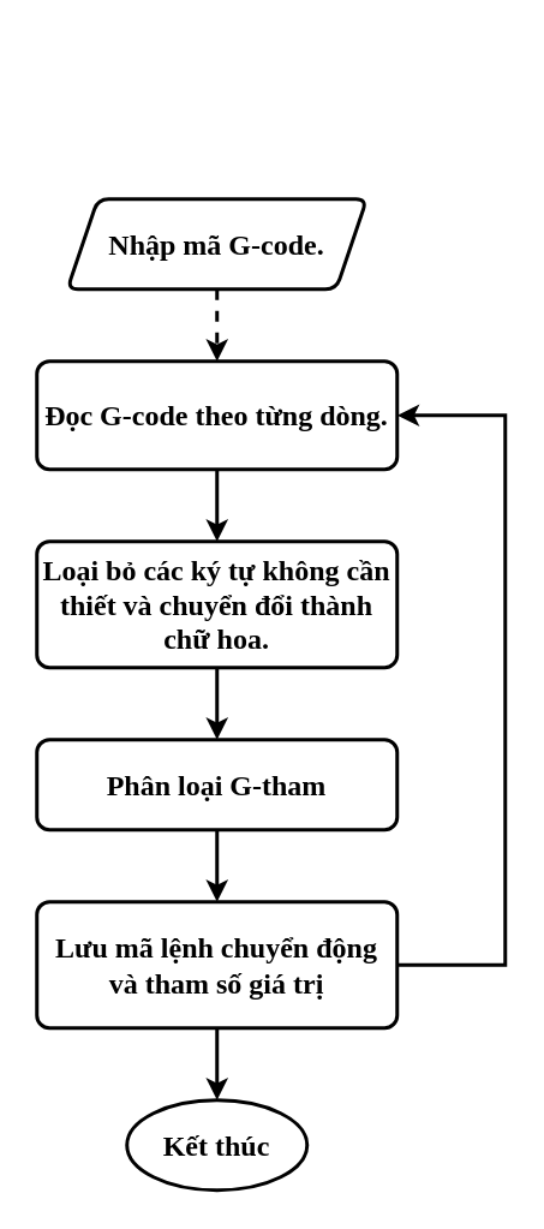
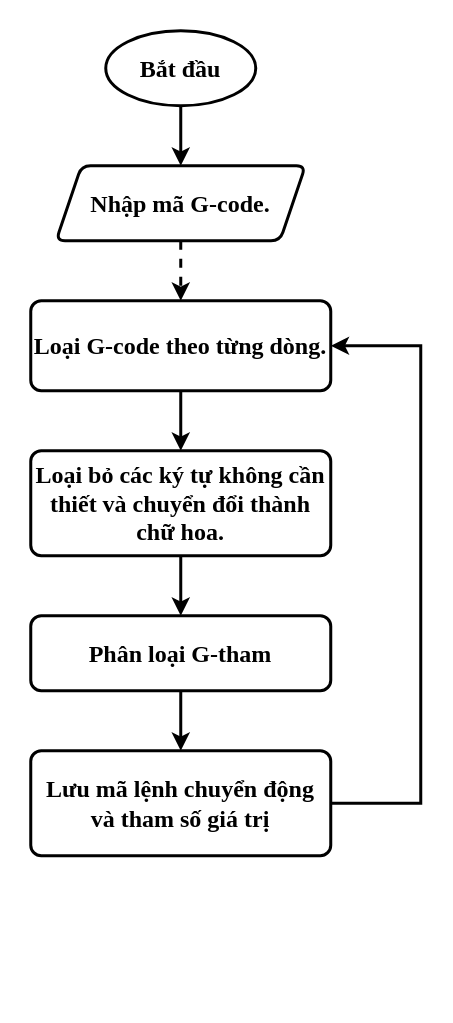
+ <mxCell id="2" value="&lt;font size=&quot;1&quot; face=&quot;Times New Roman&quot;&gt;&lt;b style=&quot;font-size: 16px;&quot;&gt;Bắt đầu&lt;/b&gt;&lt;/font&gt;" style="strokeWidth=2;html=1;shape=mxgraph.flowchart.start_1;whiteSpace=wrap;" vertex="1" parent="1"><mxGeometry x="70" y="20" width="100" height="50" as="geometry" /></mxCell>
+ <mxCell id="9" value="" style="endArrow=classic;html=1;rounded=0;fontFamily=Times New Roman;fontSize=16;exitX=0.5;exitY=1;exitDx=0;exitDy=0;exitPerimeter=0;entryX=0.5;entryY=0;entryDx=0;entryDy=0;strokeWidth=2;" edge="1" parent="1" source="2" target="3"><mxGeometry width="50" height="50" relative="1" as="geometry"><mxPoint x="10" y="480" as="sourcePoint" /><mxPoint x="60" y="430" as="targetPoint" /></mxGeometry></mxCell>
- <mxCell id="4" value="&lt;b&gt;Đọc G-code theo từng dòng.&lt;/b&gt;" style="rounded=1;whiteSpace=wrap;html=1;absoluteArcSize=1;arcSize=14;strokeWidth=2;fontFamily=Times New Roman;fontSize=16;" vertex="1" parent="1"><mxGeometry x="20" y="200" width="200" height="60" as="geometry" /></mxCell>
+ <mxCell id="4" value="&lt;b&gt;Loại G-code theo từng dòng.&lt;/b&gt;" style="rounded=1;whiteSpace=wrap;html=1;absoluteArcSize=1;arcSize=14;strokeWidth=2;fontFamily=Times New Roman;fontSize=16;" vertex="1" parent="1"><mxGeometry x="20" y="200" width="200" height="60" as="geometry" /></mxCell>
- <mxCell id="14" value="" style="endArrow=classic;html=1;rounded=0;fontFamily=Times New Roman;fontSize=16;exitX=0.5;exitY=1;exitDx=0;exitDy=0;strokeWidth=2;" edge="1" parent="1" source="7" target="8"><mxGeometry width="50" height="50" relative="1" as="geometry"><mxPoint x="80" y="610" as="sourcePoint" /><mxPoint x="130" y="560" as="targetPoint" /></mxGeometry></mxCell>
- <mxCell id="8" value="&lt;b&gt;Kết thúc&lt;/b&gt;" style="strokeWidth=2;html=1;shape=mxgraph.flowchart.start_1;whiteSpace=wrap;fontFamily=Times New Roman;fontSize=16;" vertex="1" parent="1"><mxGeometry x="70" y="610" width="100" height="50" as="geometry" /></mxCell>
